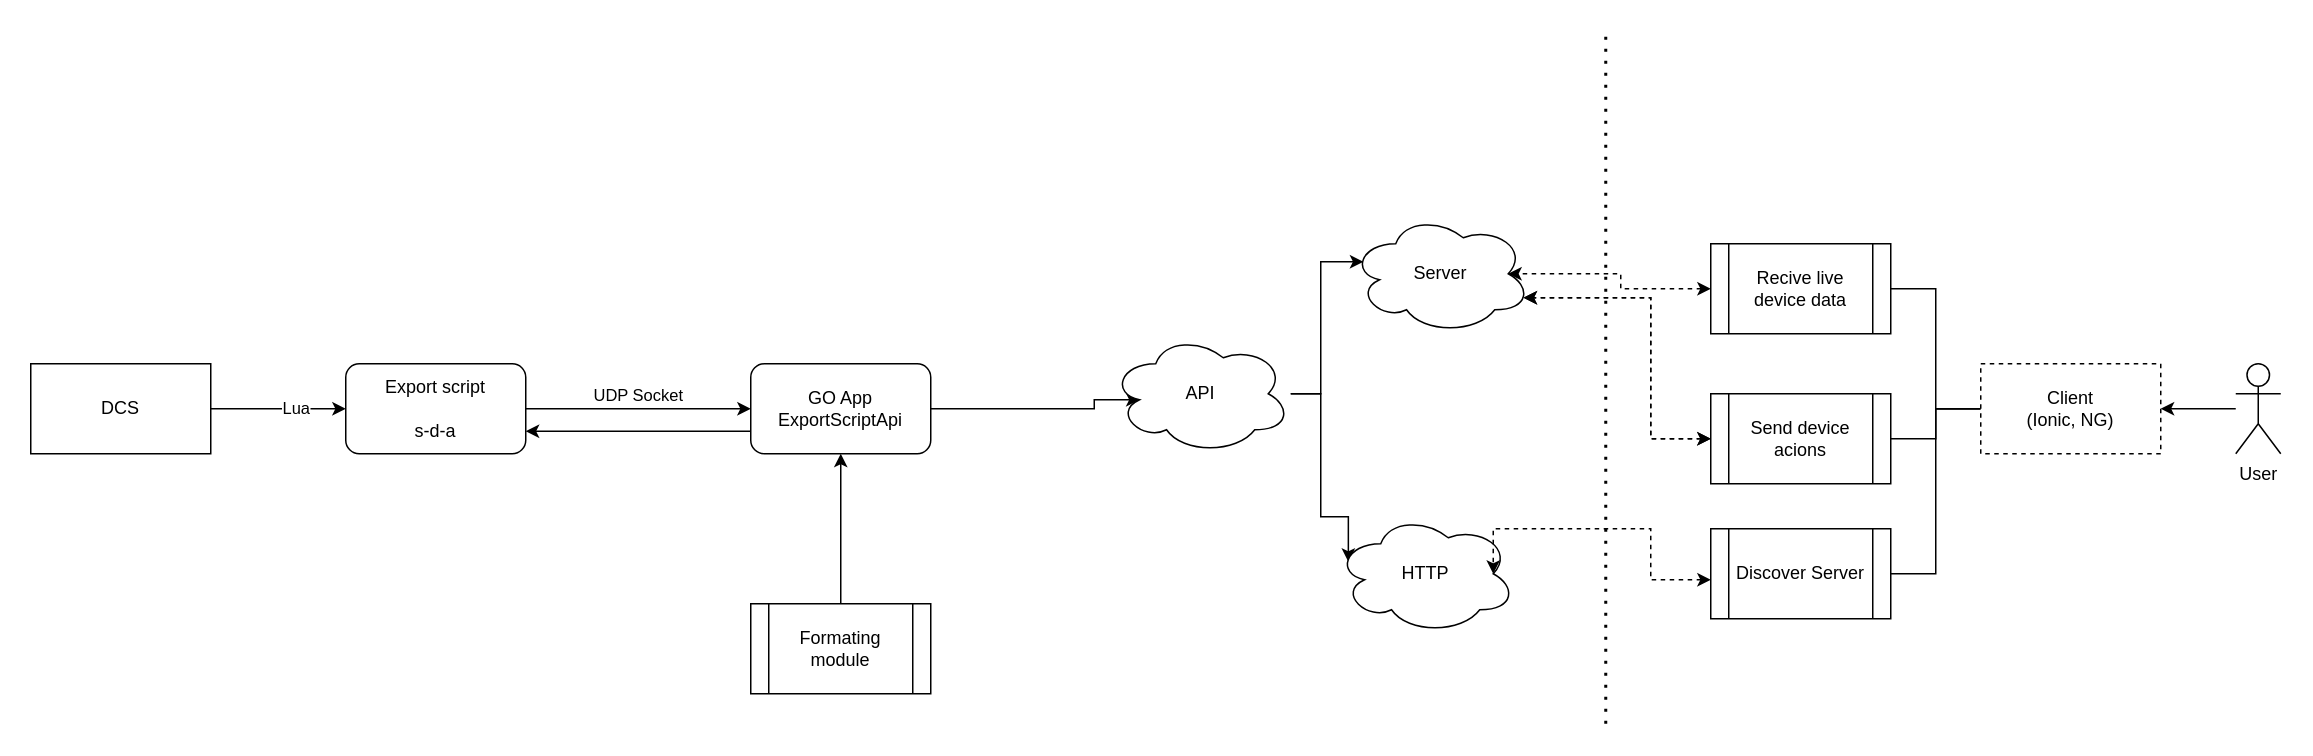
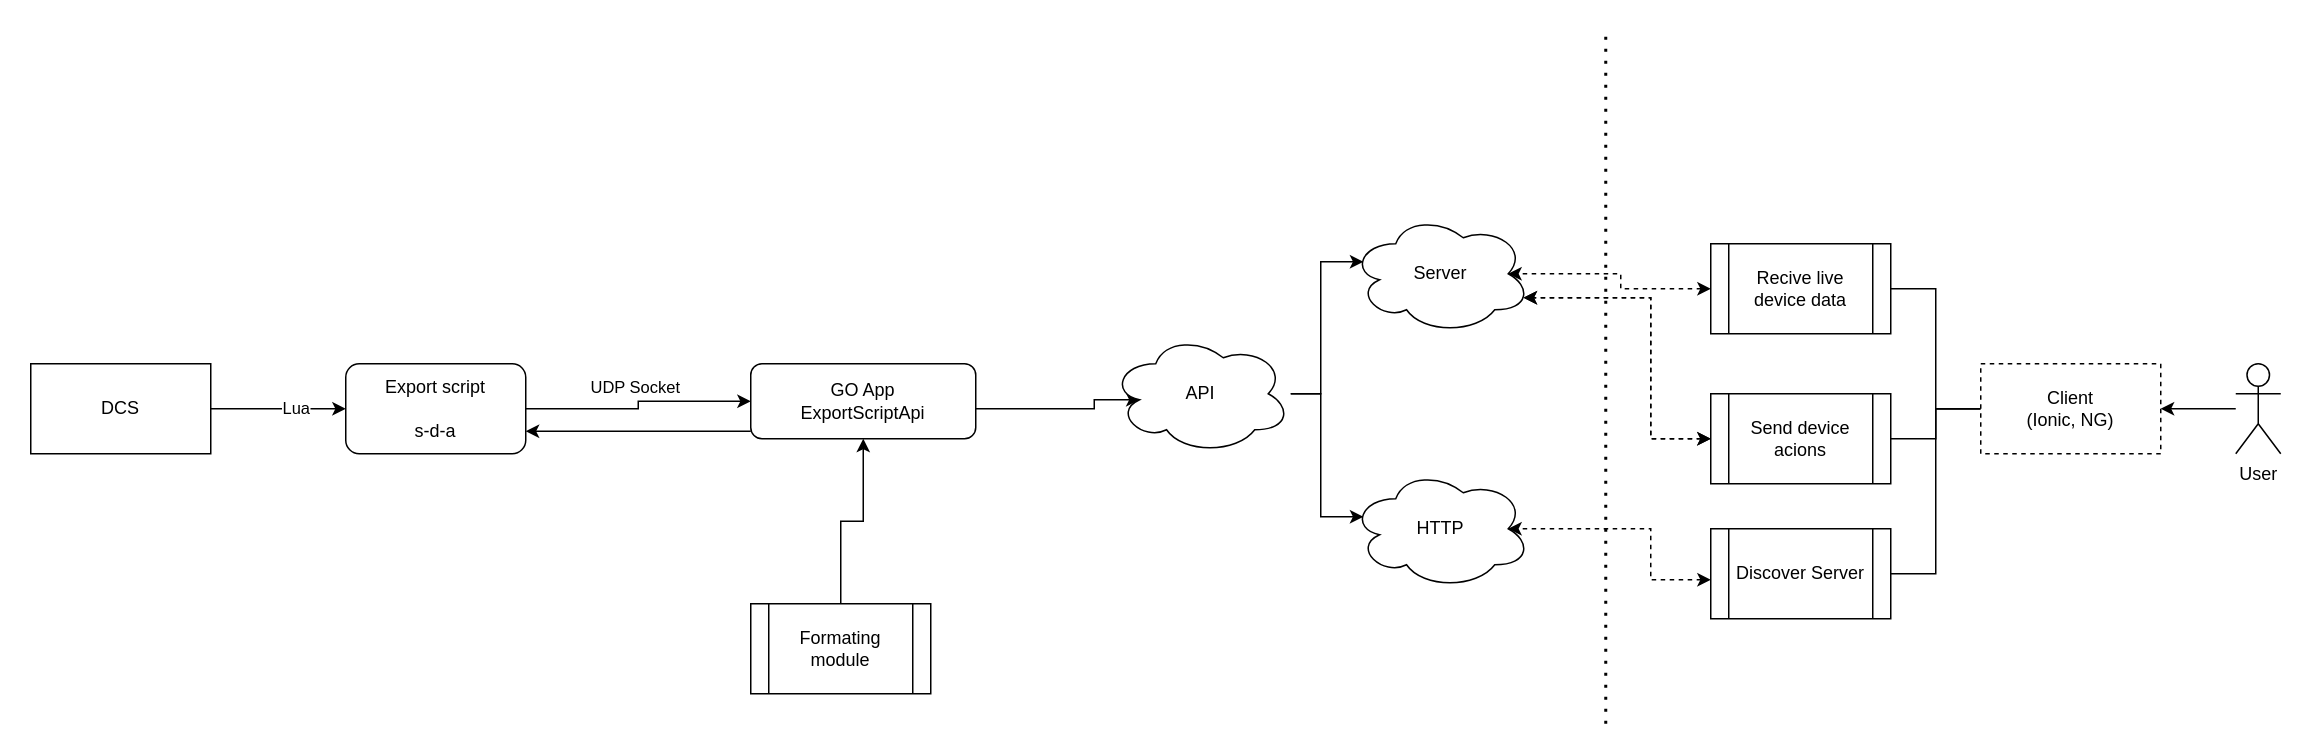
- <mxCell id="10" value="GO App&lt;br&gt;ExportScriptApi" style="rounded=1;whiteSpace=wrap;html=1;" vertex="1" parent="1"><mxGeometry x="500" y="242" width="120" height="60" as="geometry" /></mxCell>
+ <mxCell id="10" value="GO App&lt;br&gt;ExportScriptApi" style="rounded=1;whiteSpace=wrap;html=1;" vertex="1" parent="1"><mxGeometry x="500" y="242" width="150" height="50" as="geometry" /></mxCell>
- <mxCell id="15" value="HTTP" style="ellipse;shape=cloud;whiteSpace=wrap;html=1;" vertex="1" parent="1"><mxGeometry x="890" y="342" width="120" height="80" as="geometry" /></mxCell>
+ <mxCell id="15" value="HTTP" style="ellipse;shape=cloud;whiteSpace=wrap;html=1;" vertex="1" parent="1"><mxGeometry x="900" y="312" width="120" height="80" as="geometry" /></mxCell>
